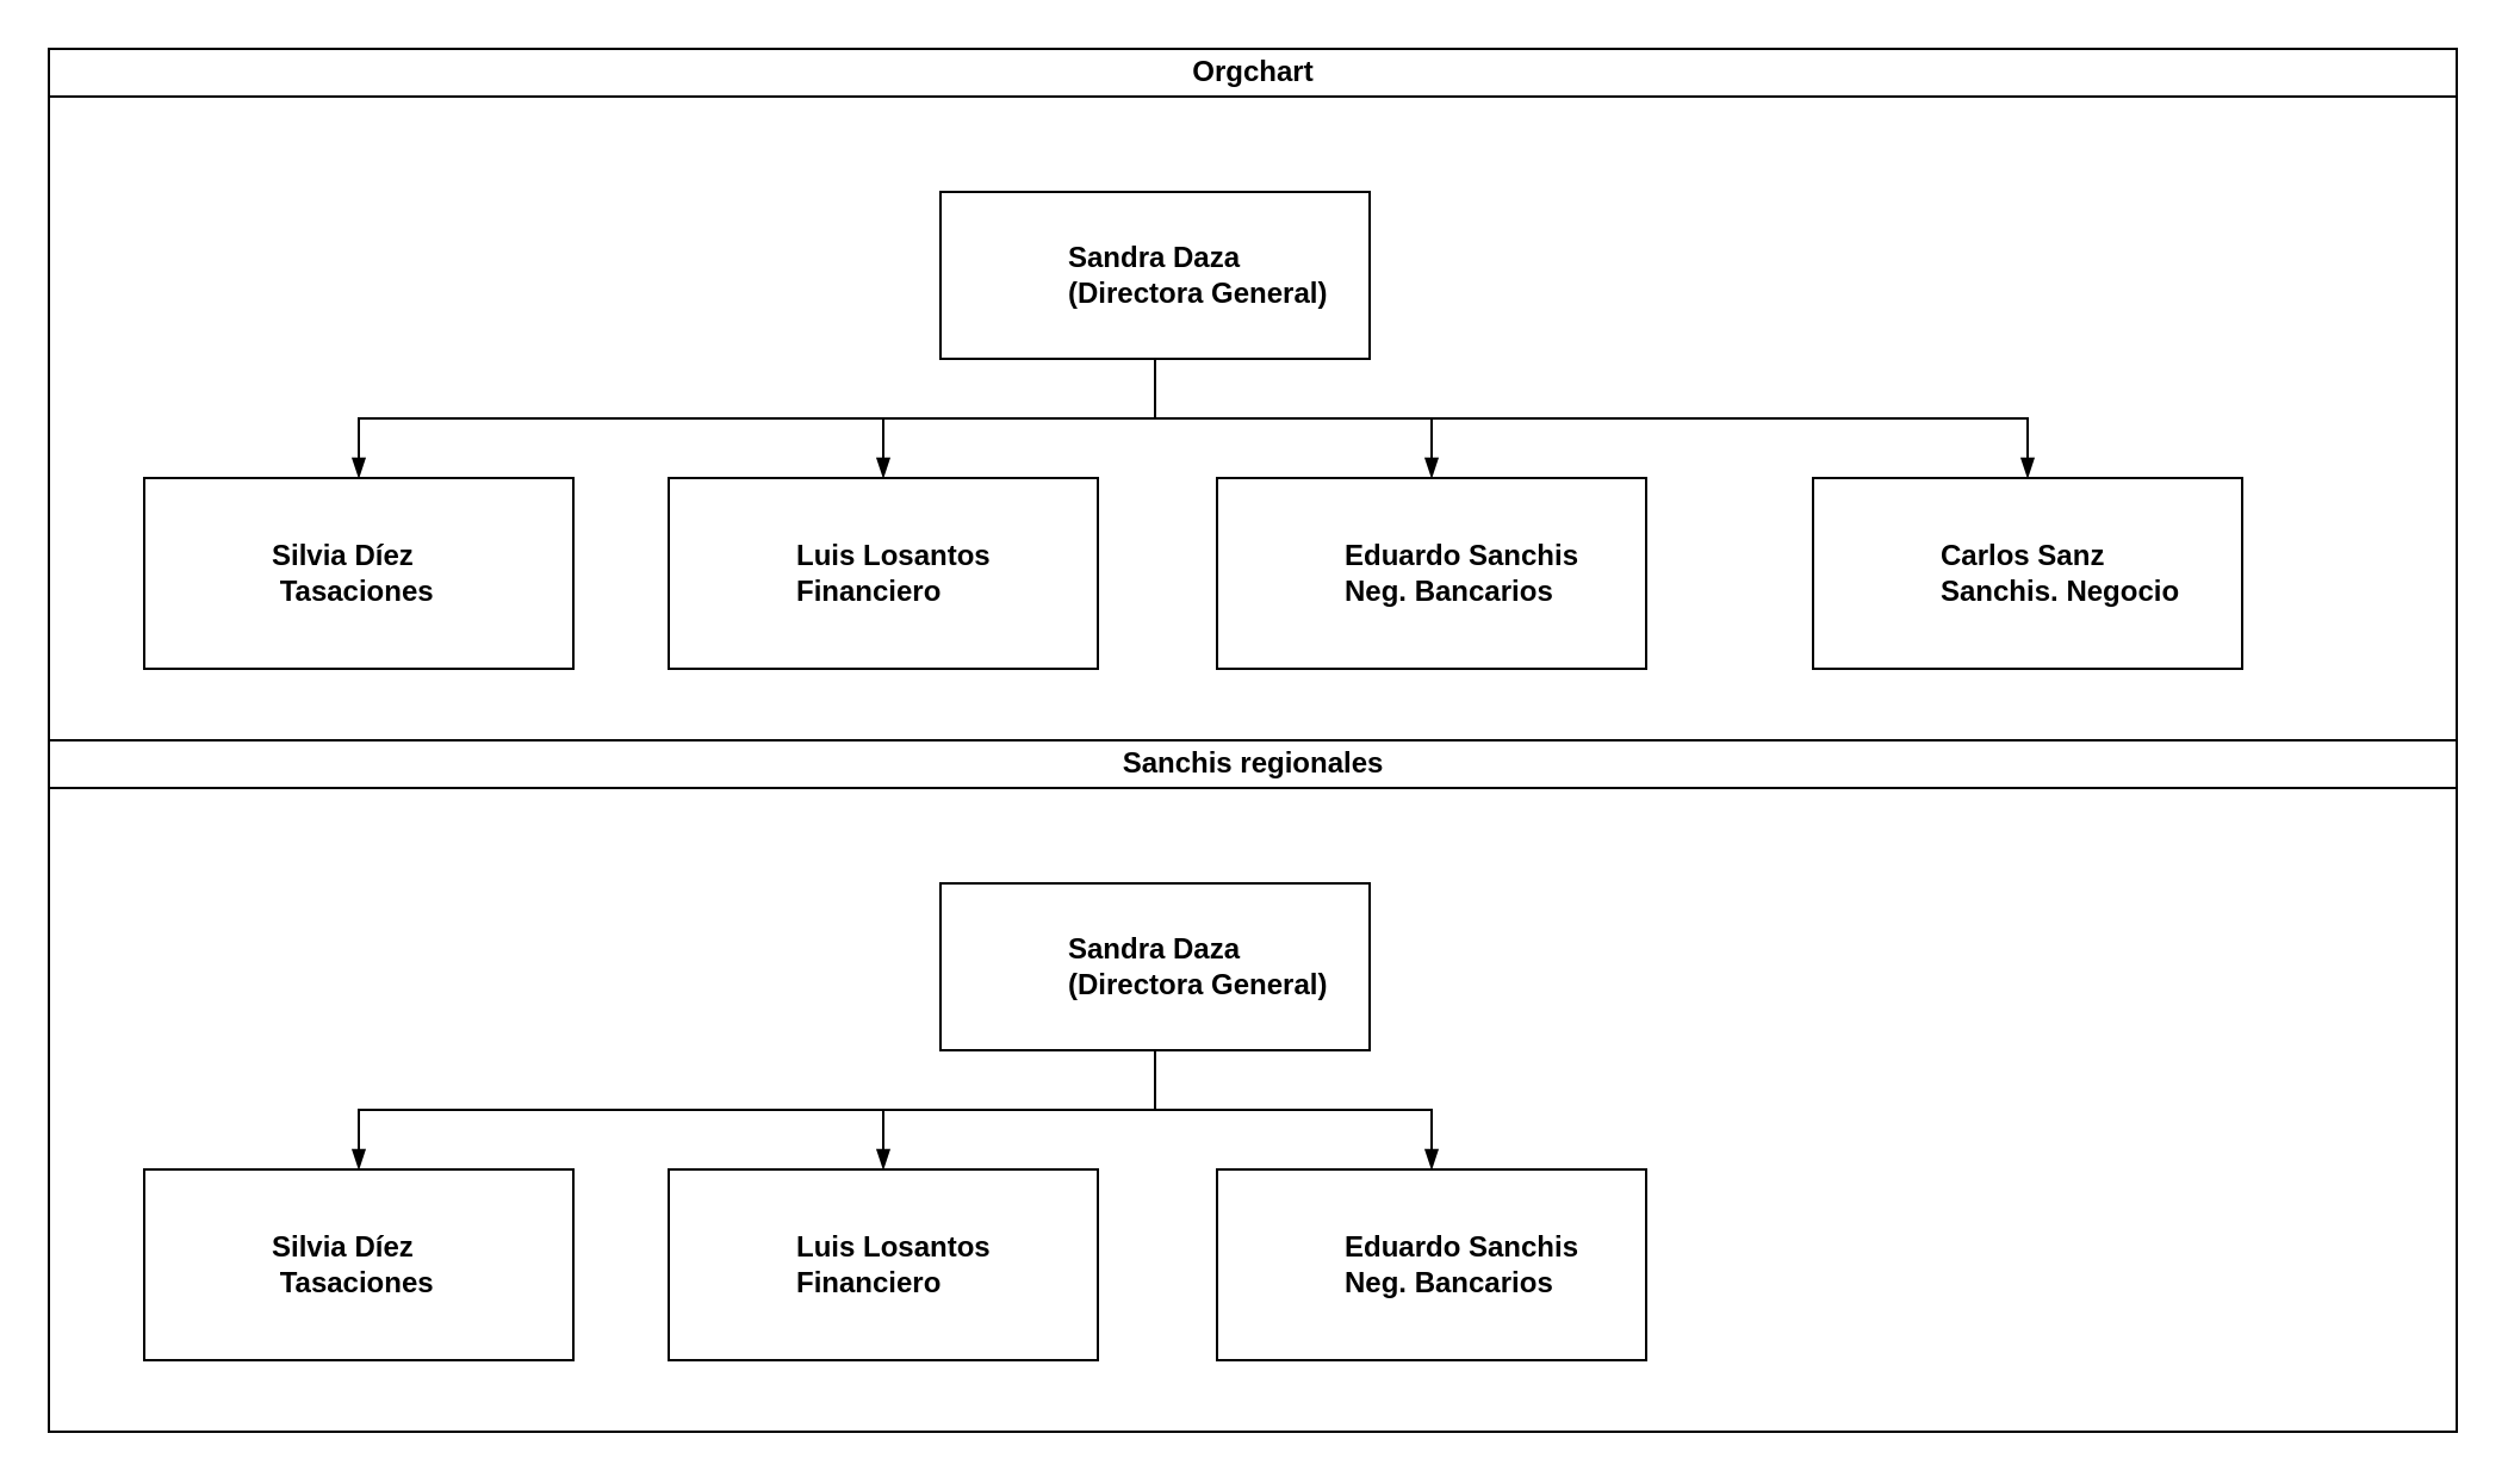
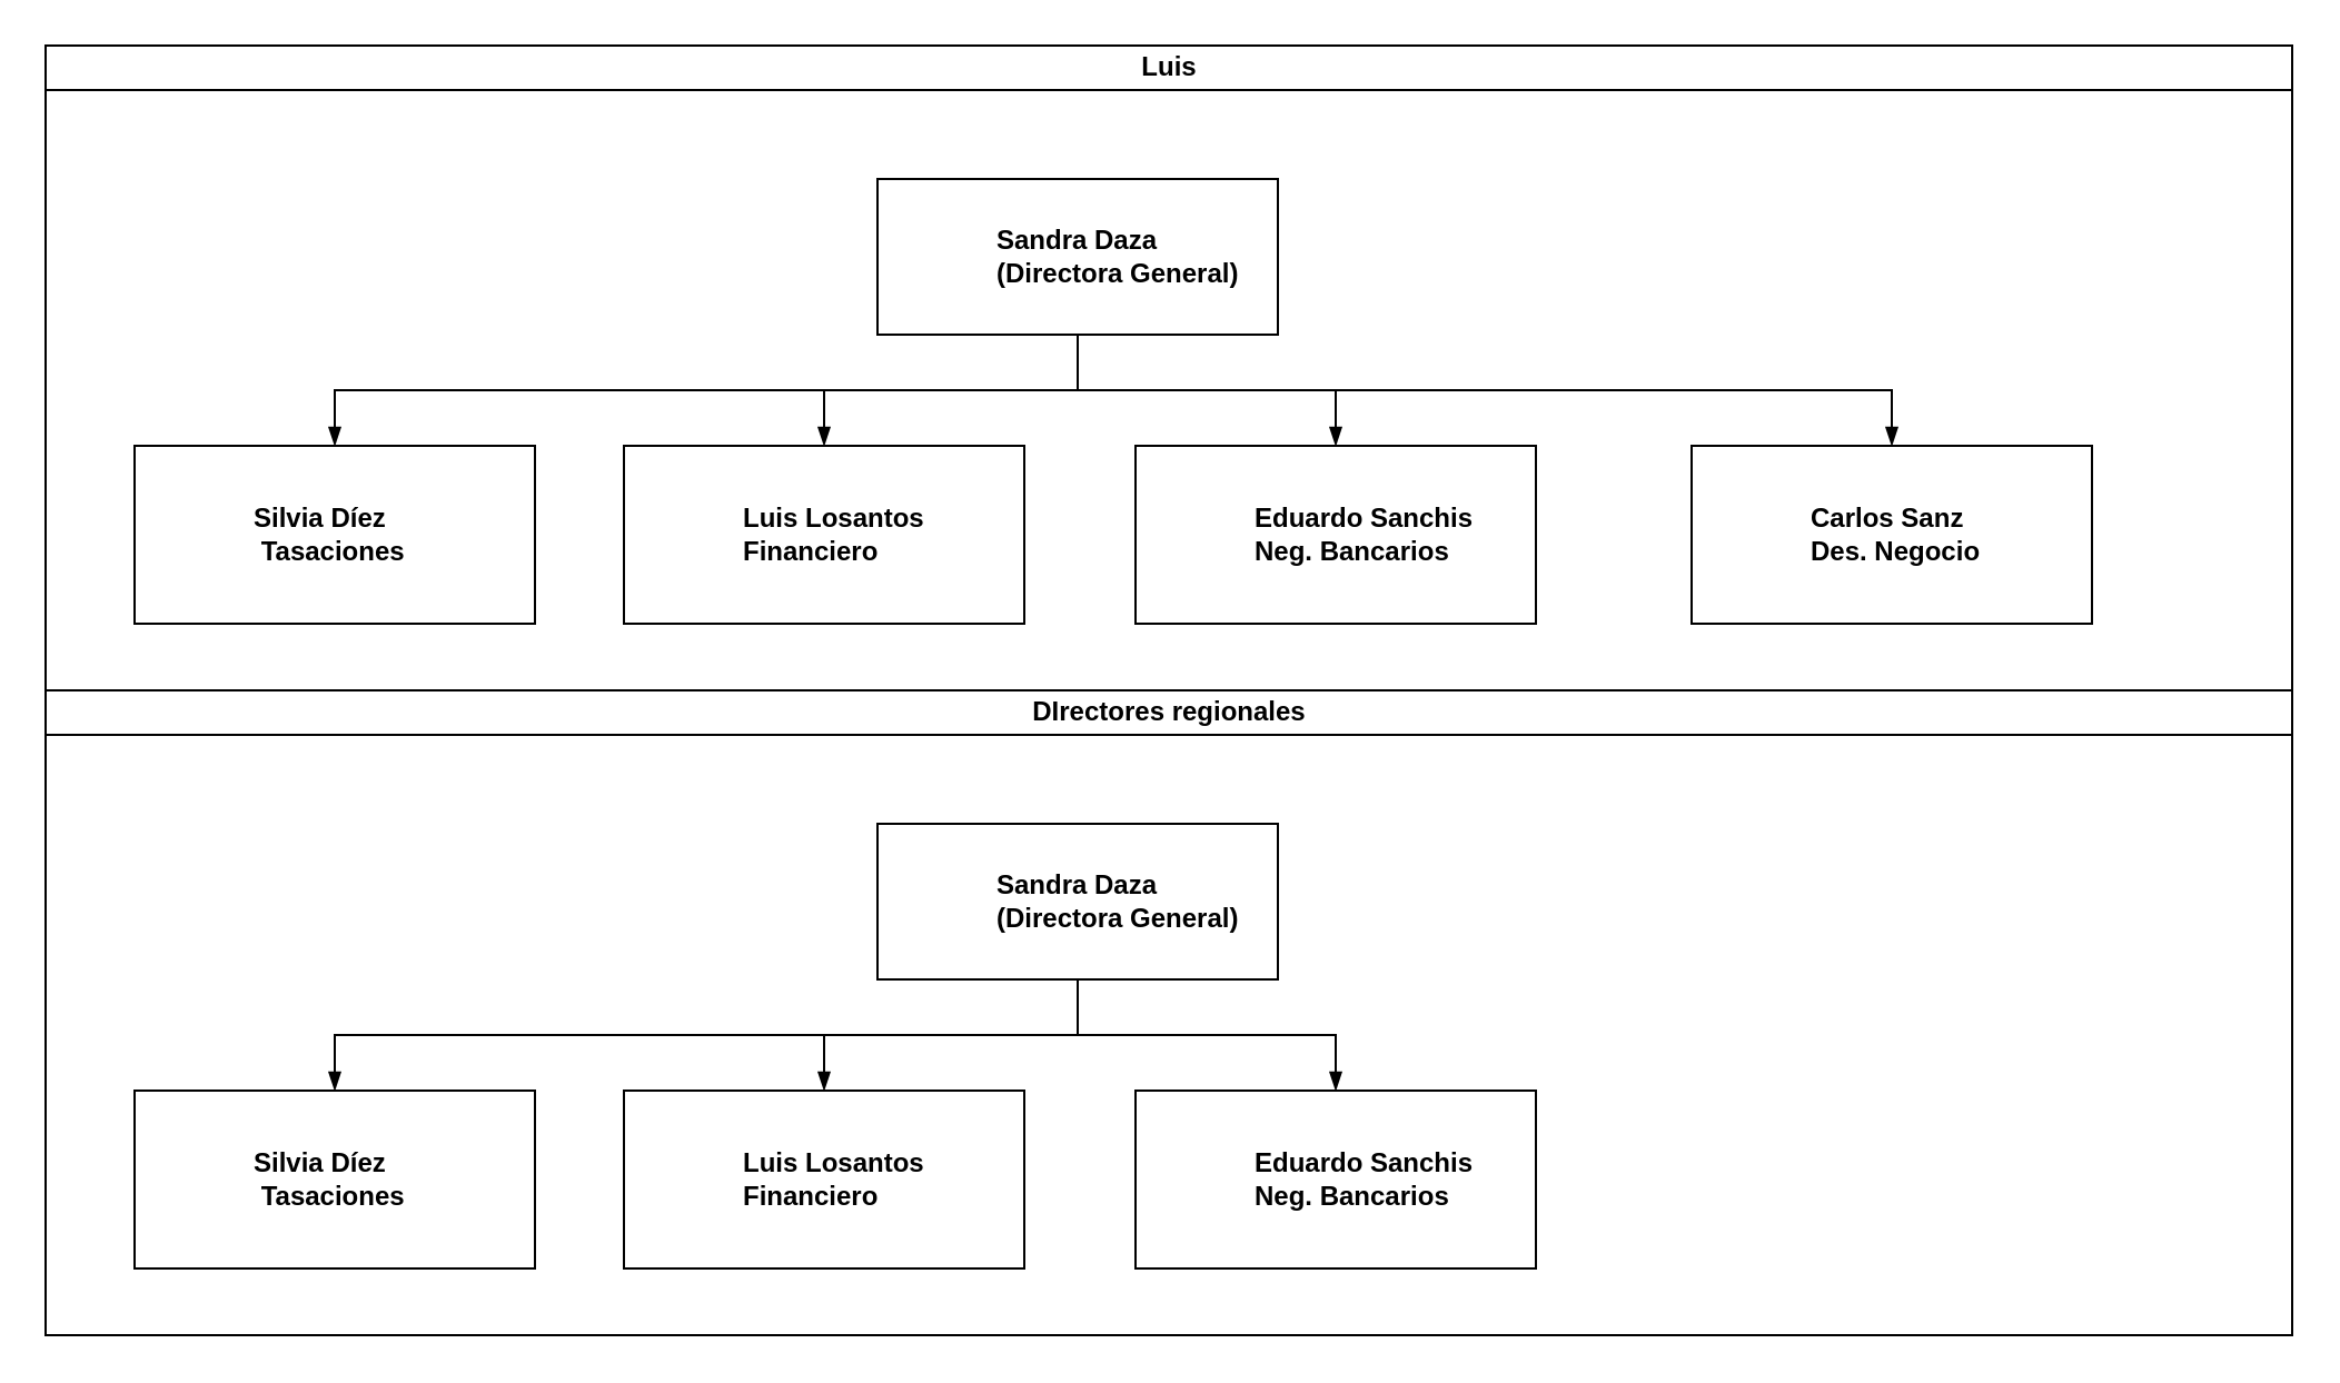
- <mxCell id="2" value="Orgchart" style="swimlane;html=1;startSize=20;horizontal=1;containerType=tree;glass=0;" parent="1" vertex="1"><mxGeometry x="20" y="20" width="1010" height="290" as="geometry" /></mxCell>
+ <mxCell id="2" value="Luis" style="swimlane;html=1;startSize=20;horizontal=1;containerType=tree;glass=0;" parent="1" vertex="1"><mxGeometry x="20" y="20" width="1010" height="290" as="geometry" /></mxCell>
- <mxCell id="10" value="&lt;div&gt;Carlos Sanz&lt;br&gt;Sanchis. Negocio&lt;/div&gt;" style="label;image=https://cdn3.iconfinder.com/data/icons/user-avatars-1/512/users-2-128.png;whiteSpace=wrap;html=1;rounded=0;glass=0;" vertex="1" parent="1"><mxGeometry x="760" y="200" width="180" height="80" as="geometry" /></mxCell>
+ <mxCell id="10" value="&lt;div&gt;Carlos Sanz&lt;br&gt;Des. Negocio&lt;/div&gt;" style="label;image=https://cdn3.iconfinder.com/data/icons/user-avatars-1/512/users-2-128.png;whiteSpace=wrap;html=1;rounded=0;glass=0;" vertex="1" parent="1"><mxGeometry x="760" y="200" width="180" height="80" as="geometry" /></mxCell>
- <mxCell id="12" value="Sanchis regionales" style="swimlane;html=1;startSize=20;horizontal=1;containerType=tree;glass=0;" vertex="1" parent="1"><mxGeometry x="20" y="310" width="1010" height="290" as="geometry" /></mxCell>
+ <mxCell id="12" value="DIrectores regionales" style="swimlane;html=1;startSize=20;horizontal=1;containerType=tree;glass=0;" vertex="1" parent="1"><mxGeometry x="20" y="310" width="1010" height="290" as="geometry" /></mxCell>
